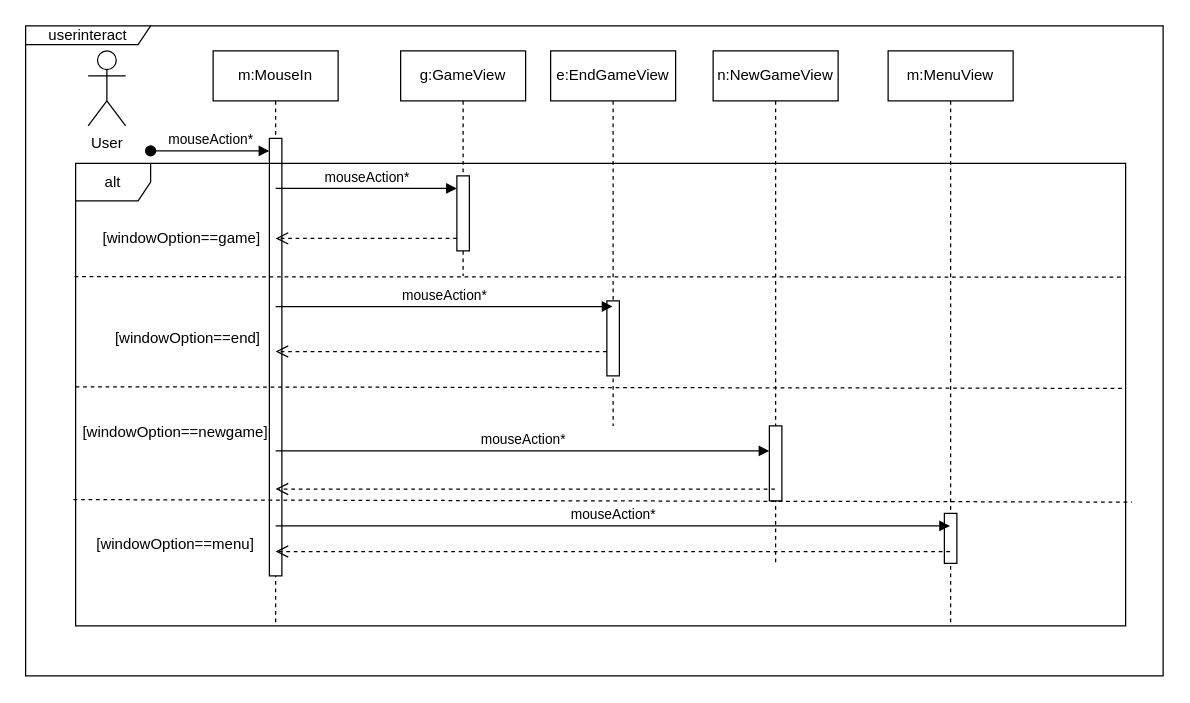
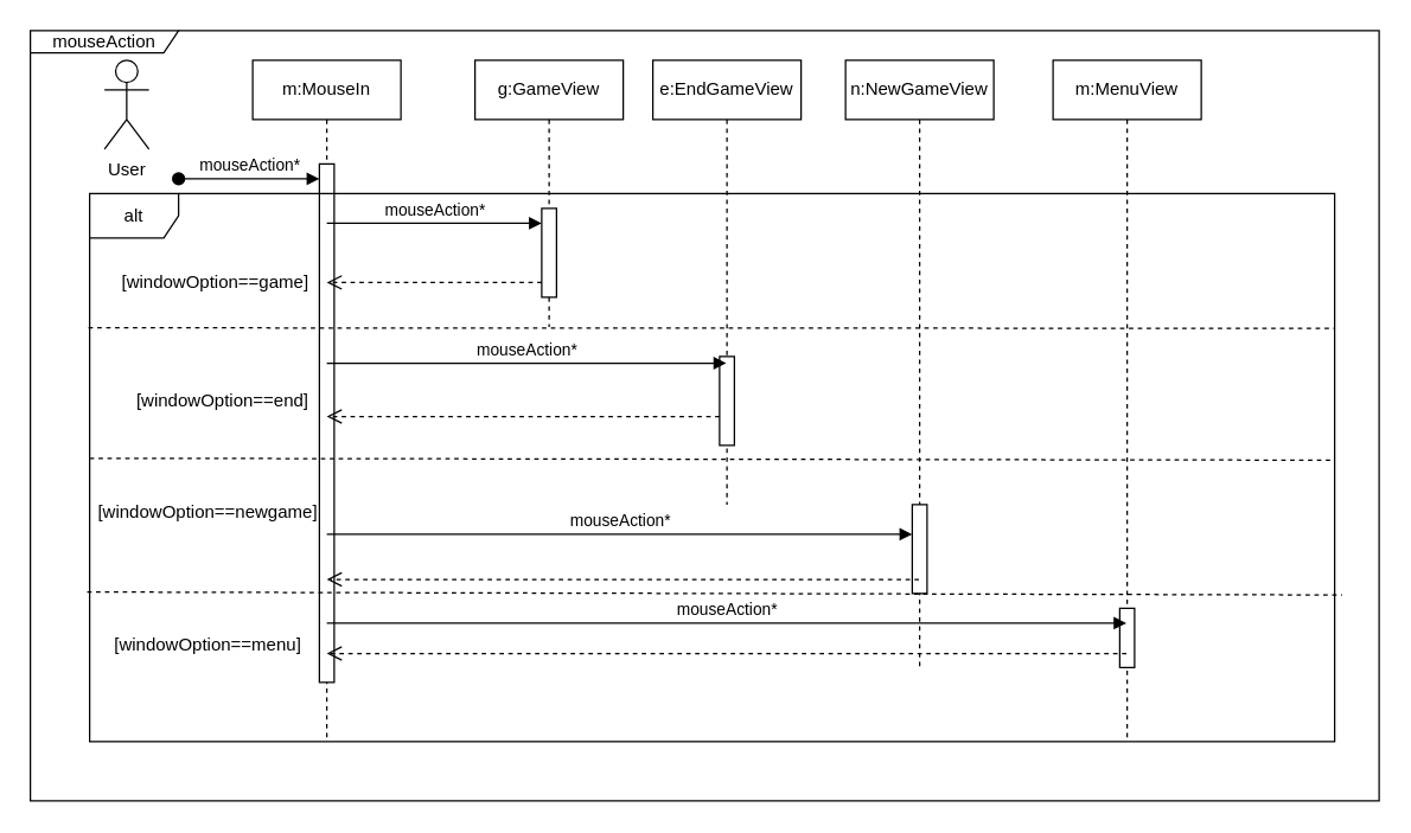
- <mxCell id="30" value="userinteract" style="shape=umlFrame;whiteSpace=wrap;html=1;pointerEvents=0;width=100;height=15;" parent="1" vertex="1"><mxGeometry x="20" y="20" width="910" height="520" as="geometry" /></mxCell>
+ <mxCell id="30" value="mouseAction" style="shape=umlFrame;whiteSpace=wrap;html=1;pointerEvents=0;width=100;height=15;" parent="1" vertex="1"><mxGeometry x="20" y="20" width="910" height="520" as="geometry" /></mxCell>
